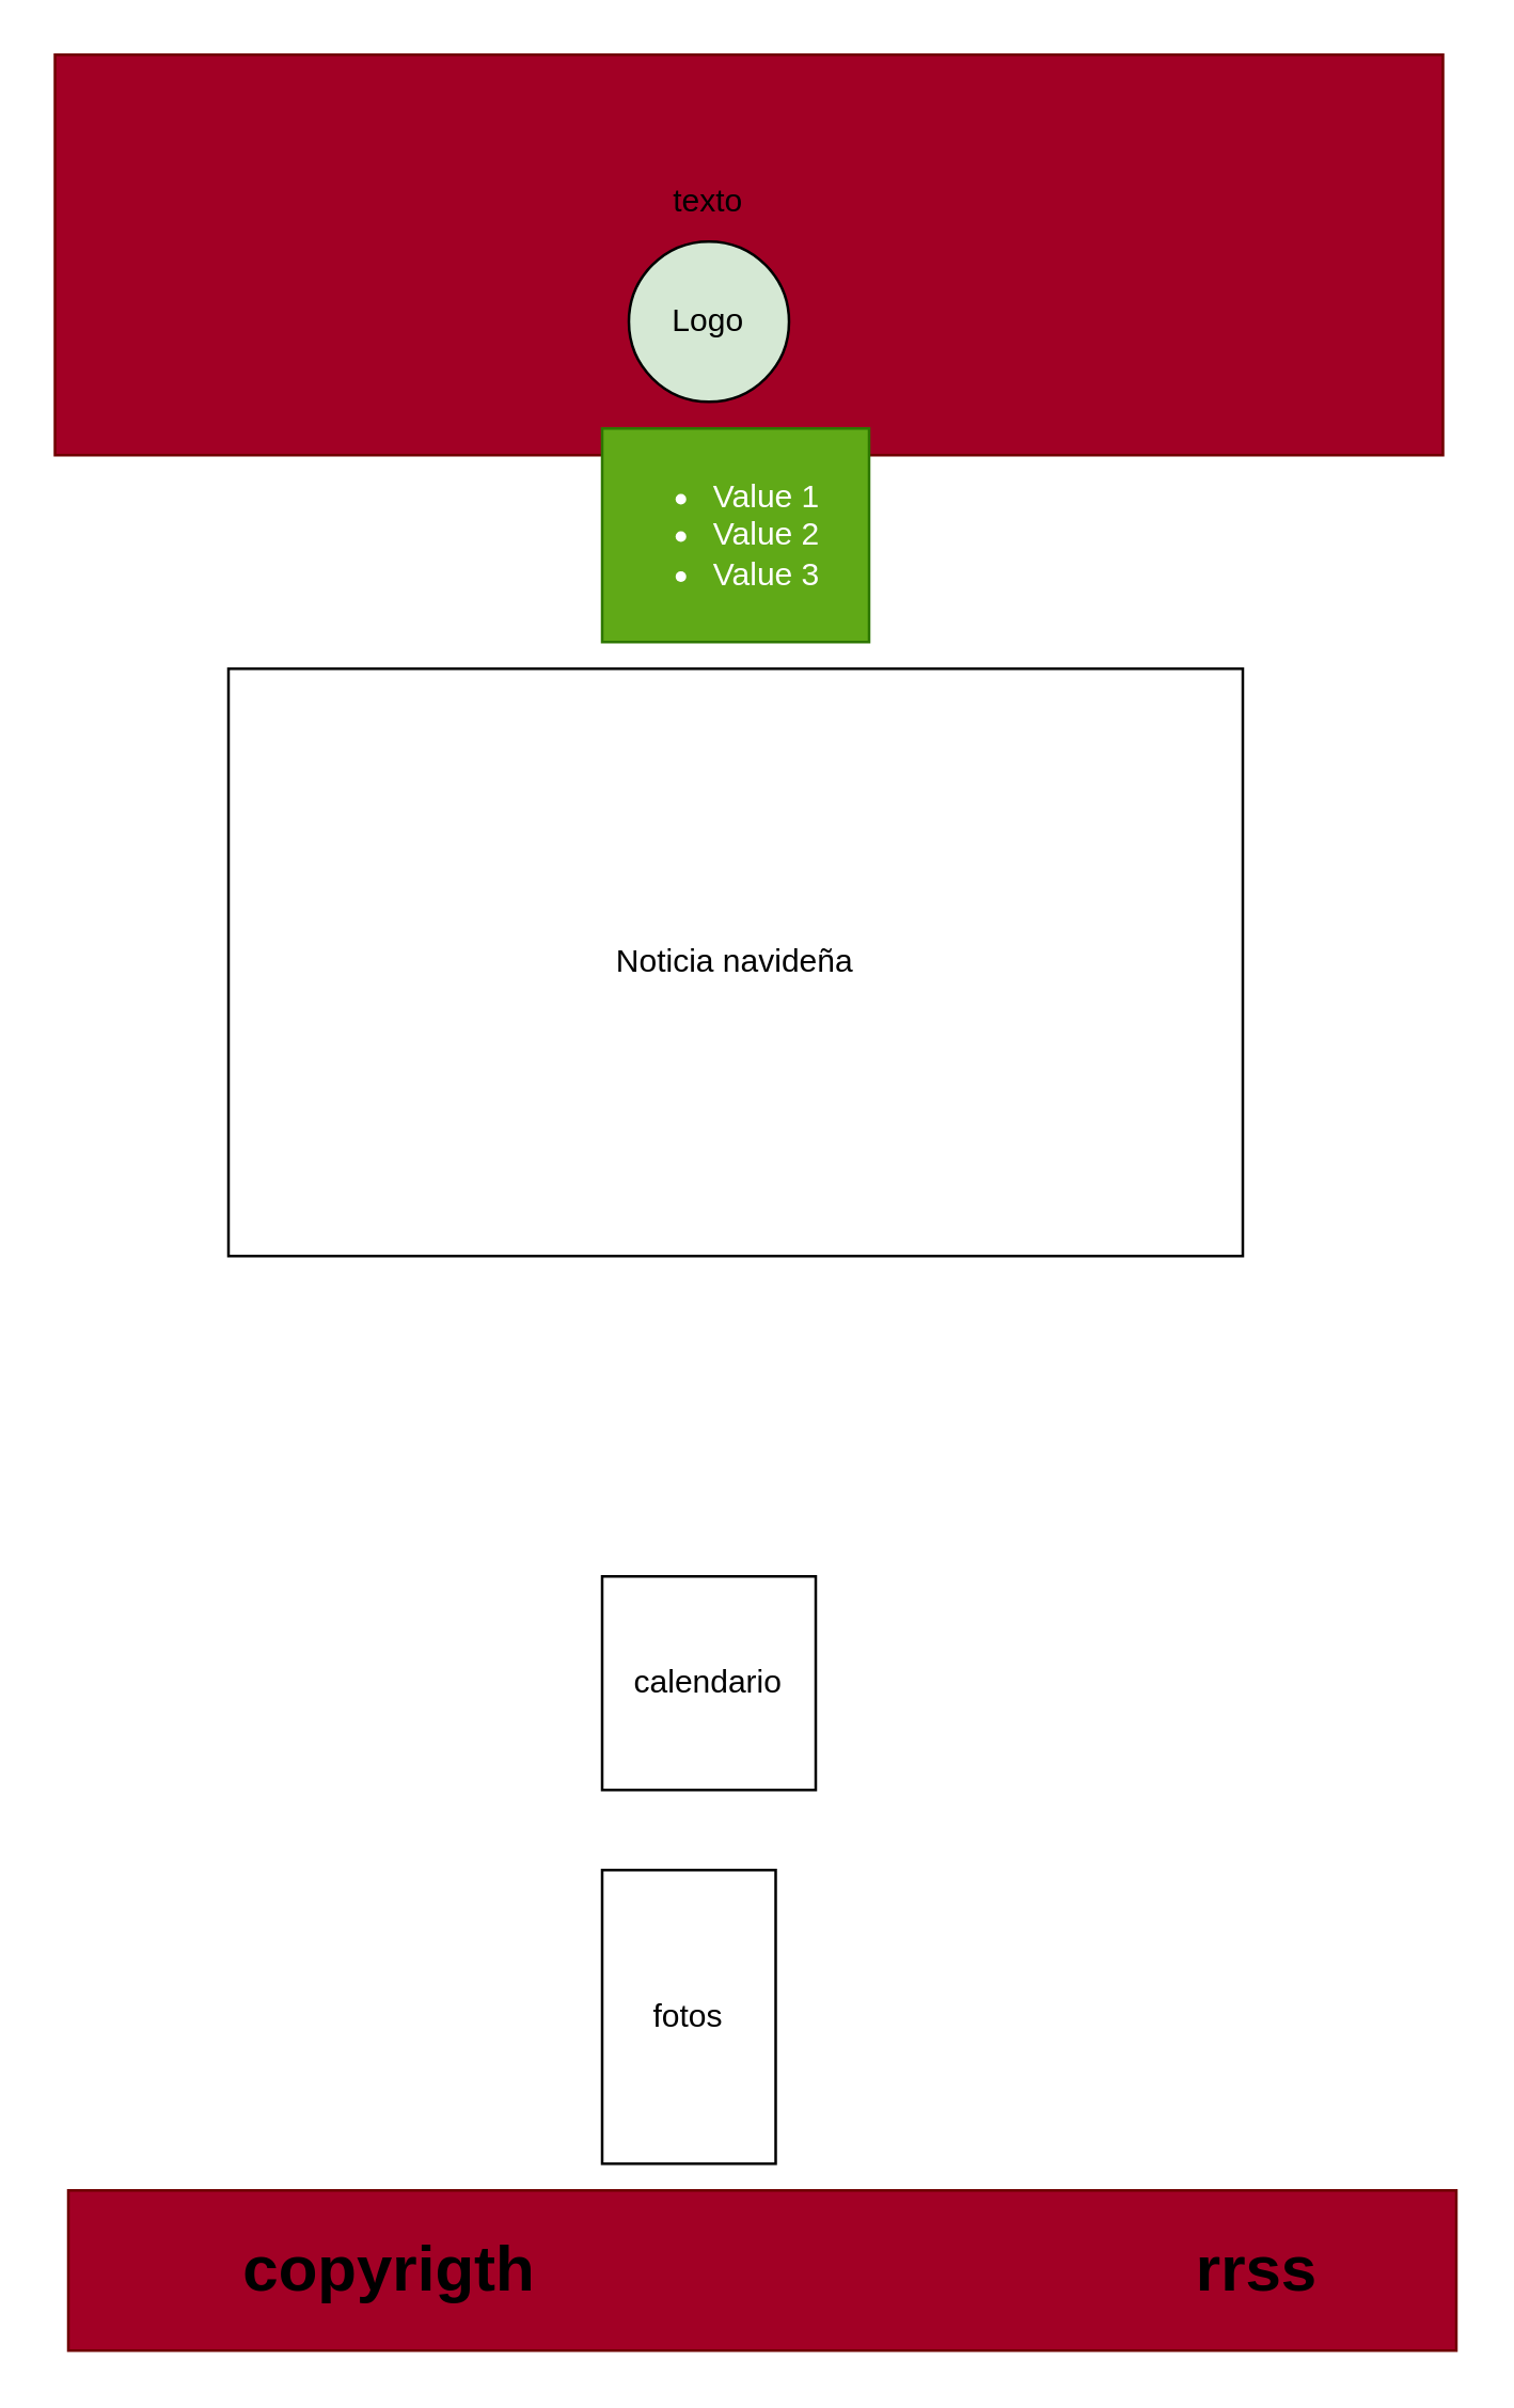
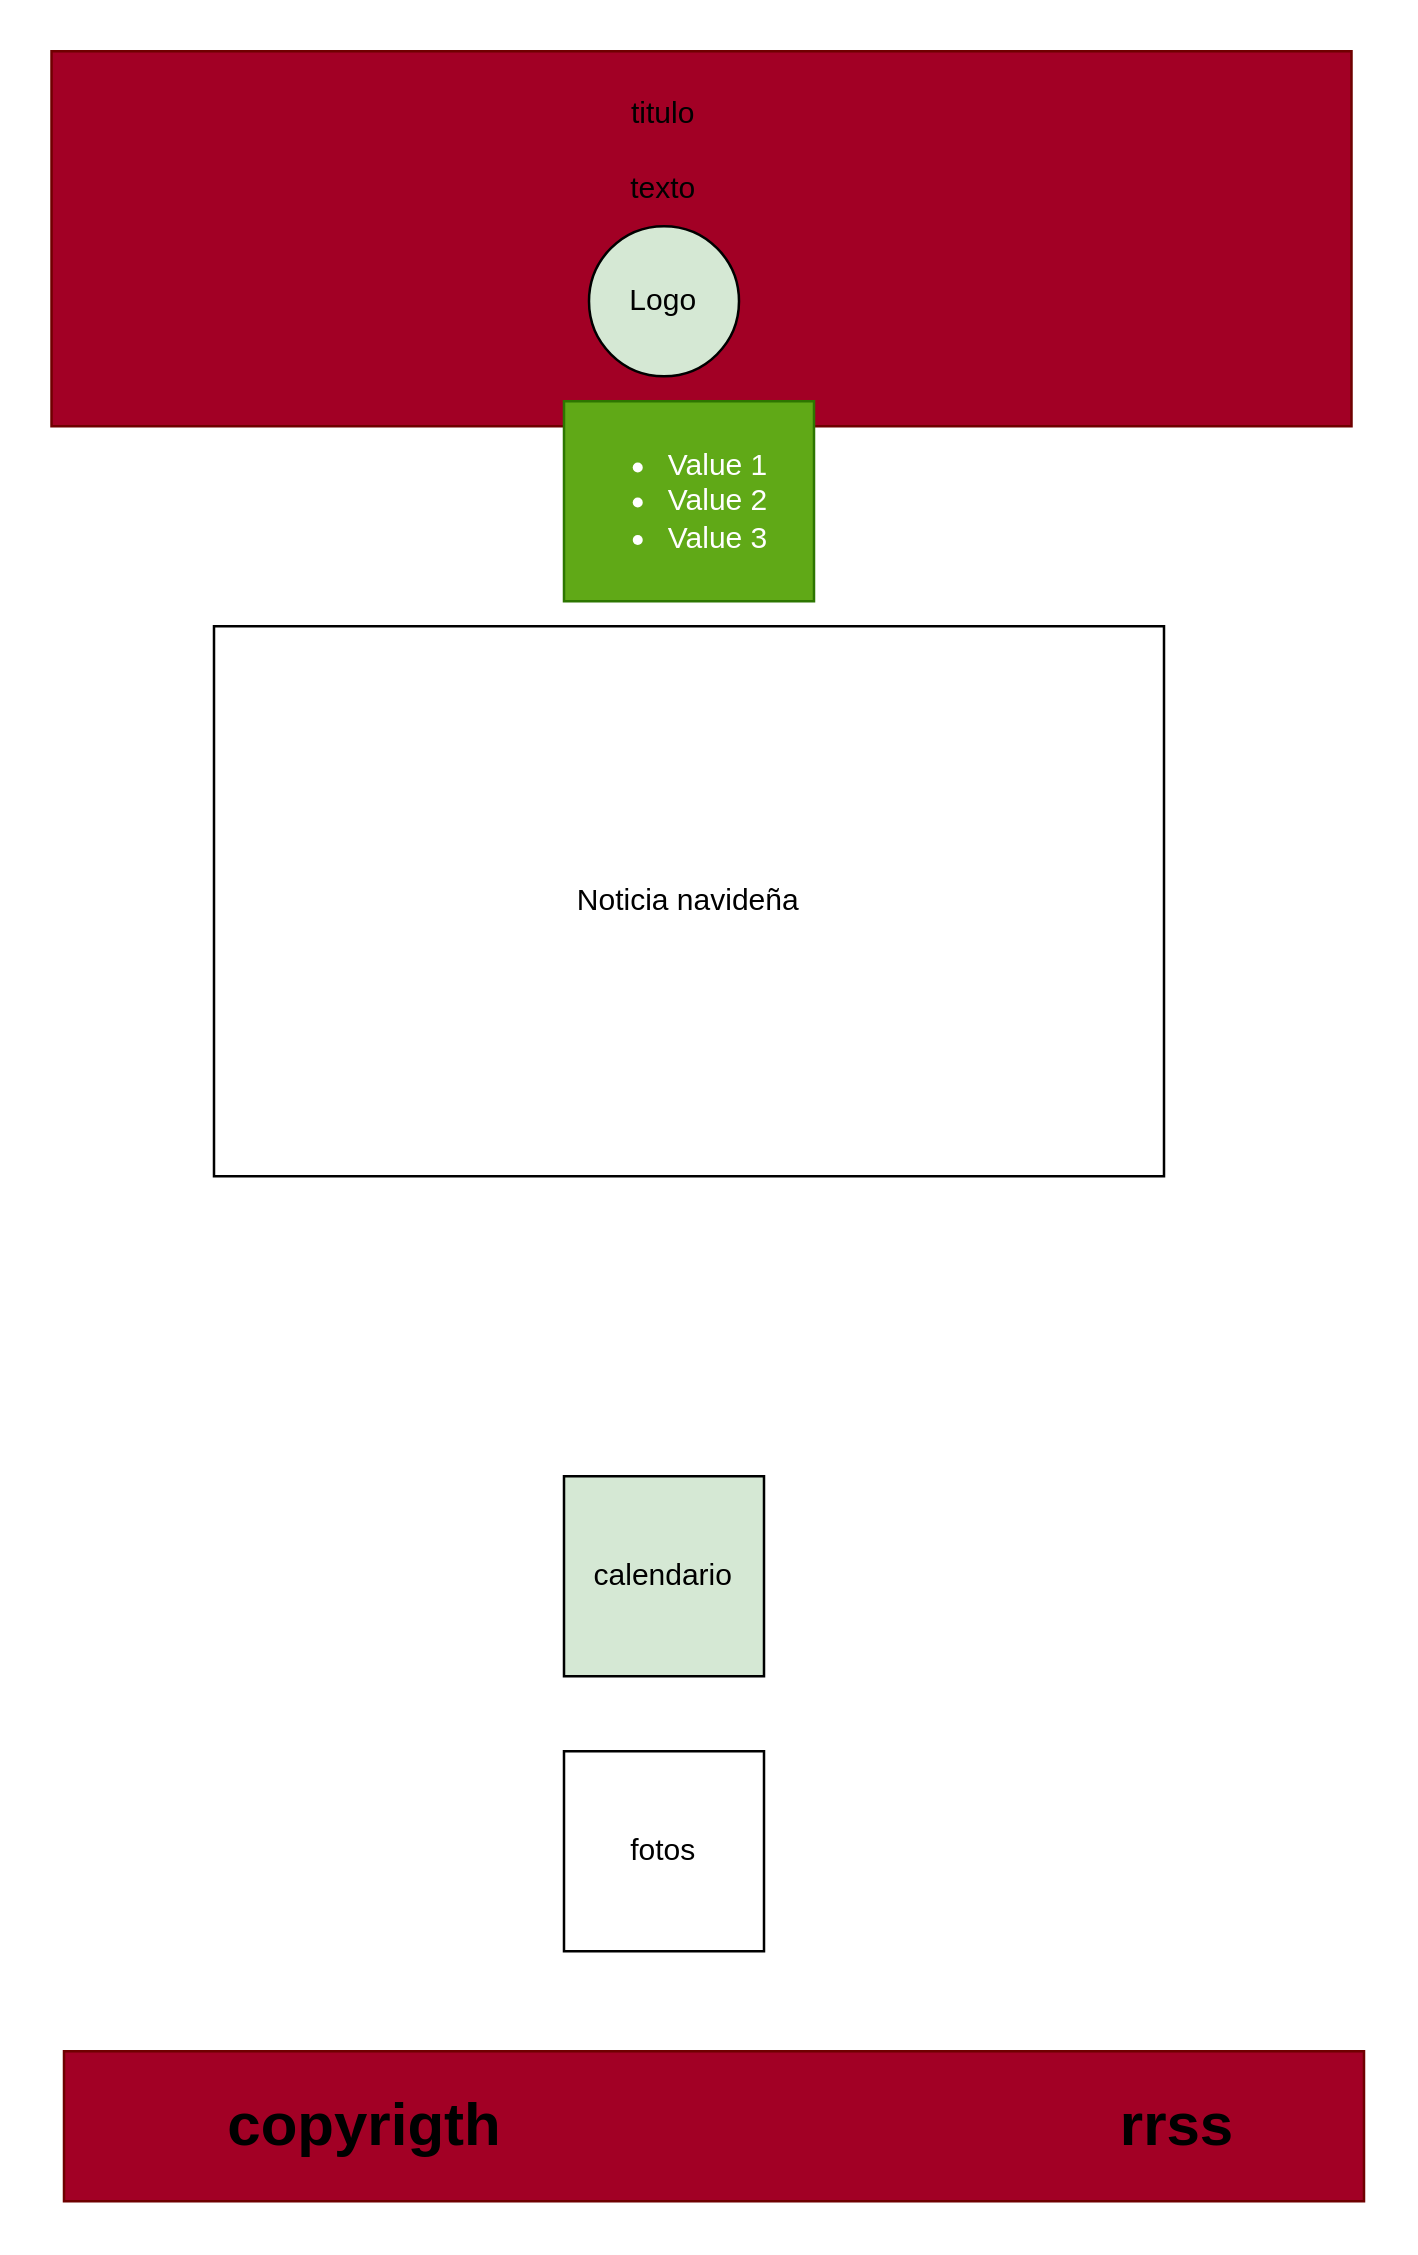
+ <mxCell id="11" value="titulo" style="text;html=1;strokeColor=none;fillColor=none;align=center;verticalAlign=middle;whiteSpace=wrap;rounded=0;" vertex="1" parent="1"><mxGeometry x="235" y="30" width="60" height="30" as="geometry" /></mxCell>
- <mxCell id="6" value="calendario" style="whiteSpace=wrap;html=1;aspect=fixed;" parent="1" vertex="1"><mxGeometry x="225" y="590" width="80" height="80" as="geometry" /></mxCell>
+ <mxCell id="6" value="calendario" style="whiteSpace=wrap;html=1;aspect=fixed;fillColor=#d5e8d4;" parent="1" vertex="1"><mxGeometry x="225" y="590" width="80" height="80" as="geometry" /></mxCell>
- <mxCell id="7" value="fotos" style="whiteSpace=wrap;html=1;aspect=fixed;" parent="1" vertex="1"><mxGeometry x="225" y="700" width="65" height="110" as="geometry" /></mxCell>
+ <mxCell id="7" value="fotos" style="whiteSpace=wrap;html=1;aspect=fixed;" parent="1" vertex="1"><mxGeometry x="225" y="700" width="80" height="80" as="geometry" /></mxCell>
